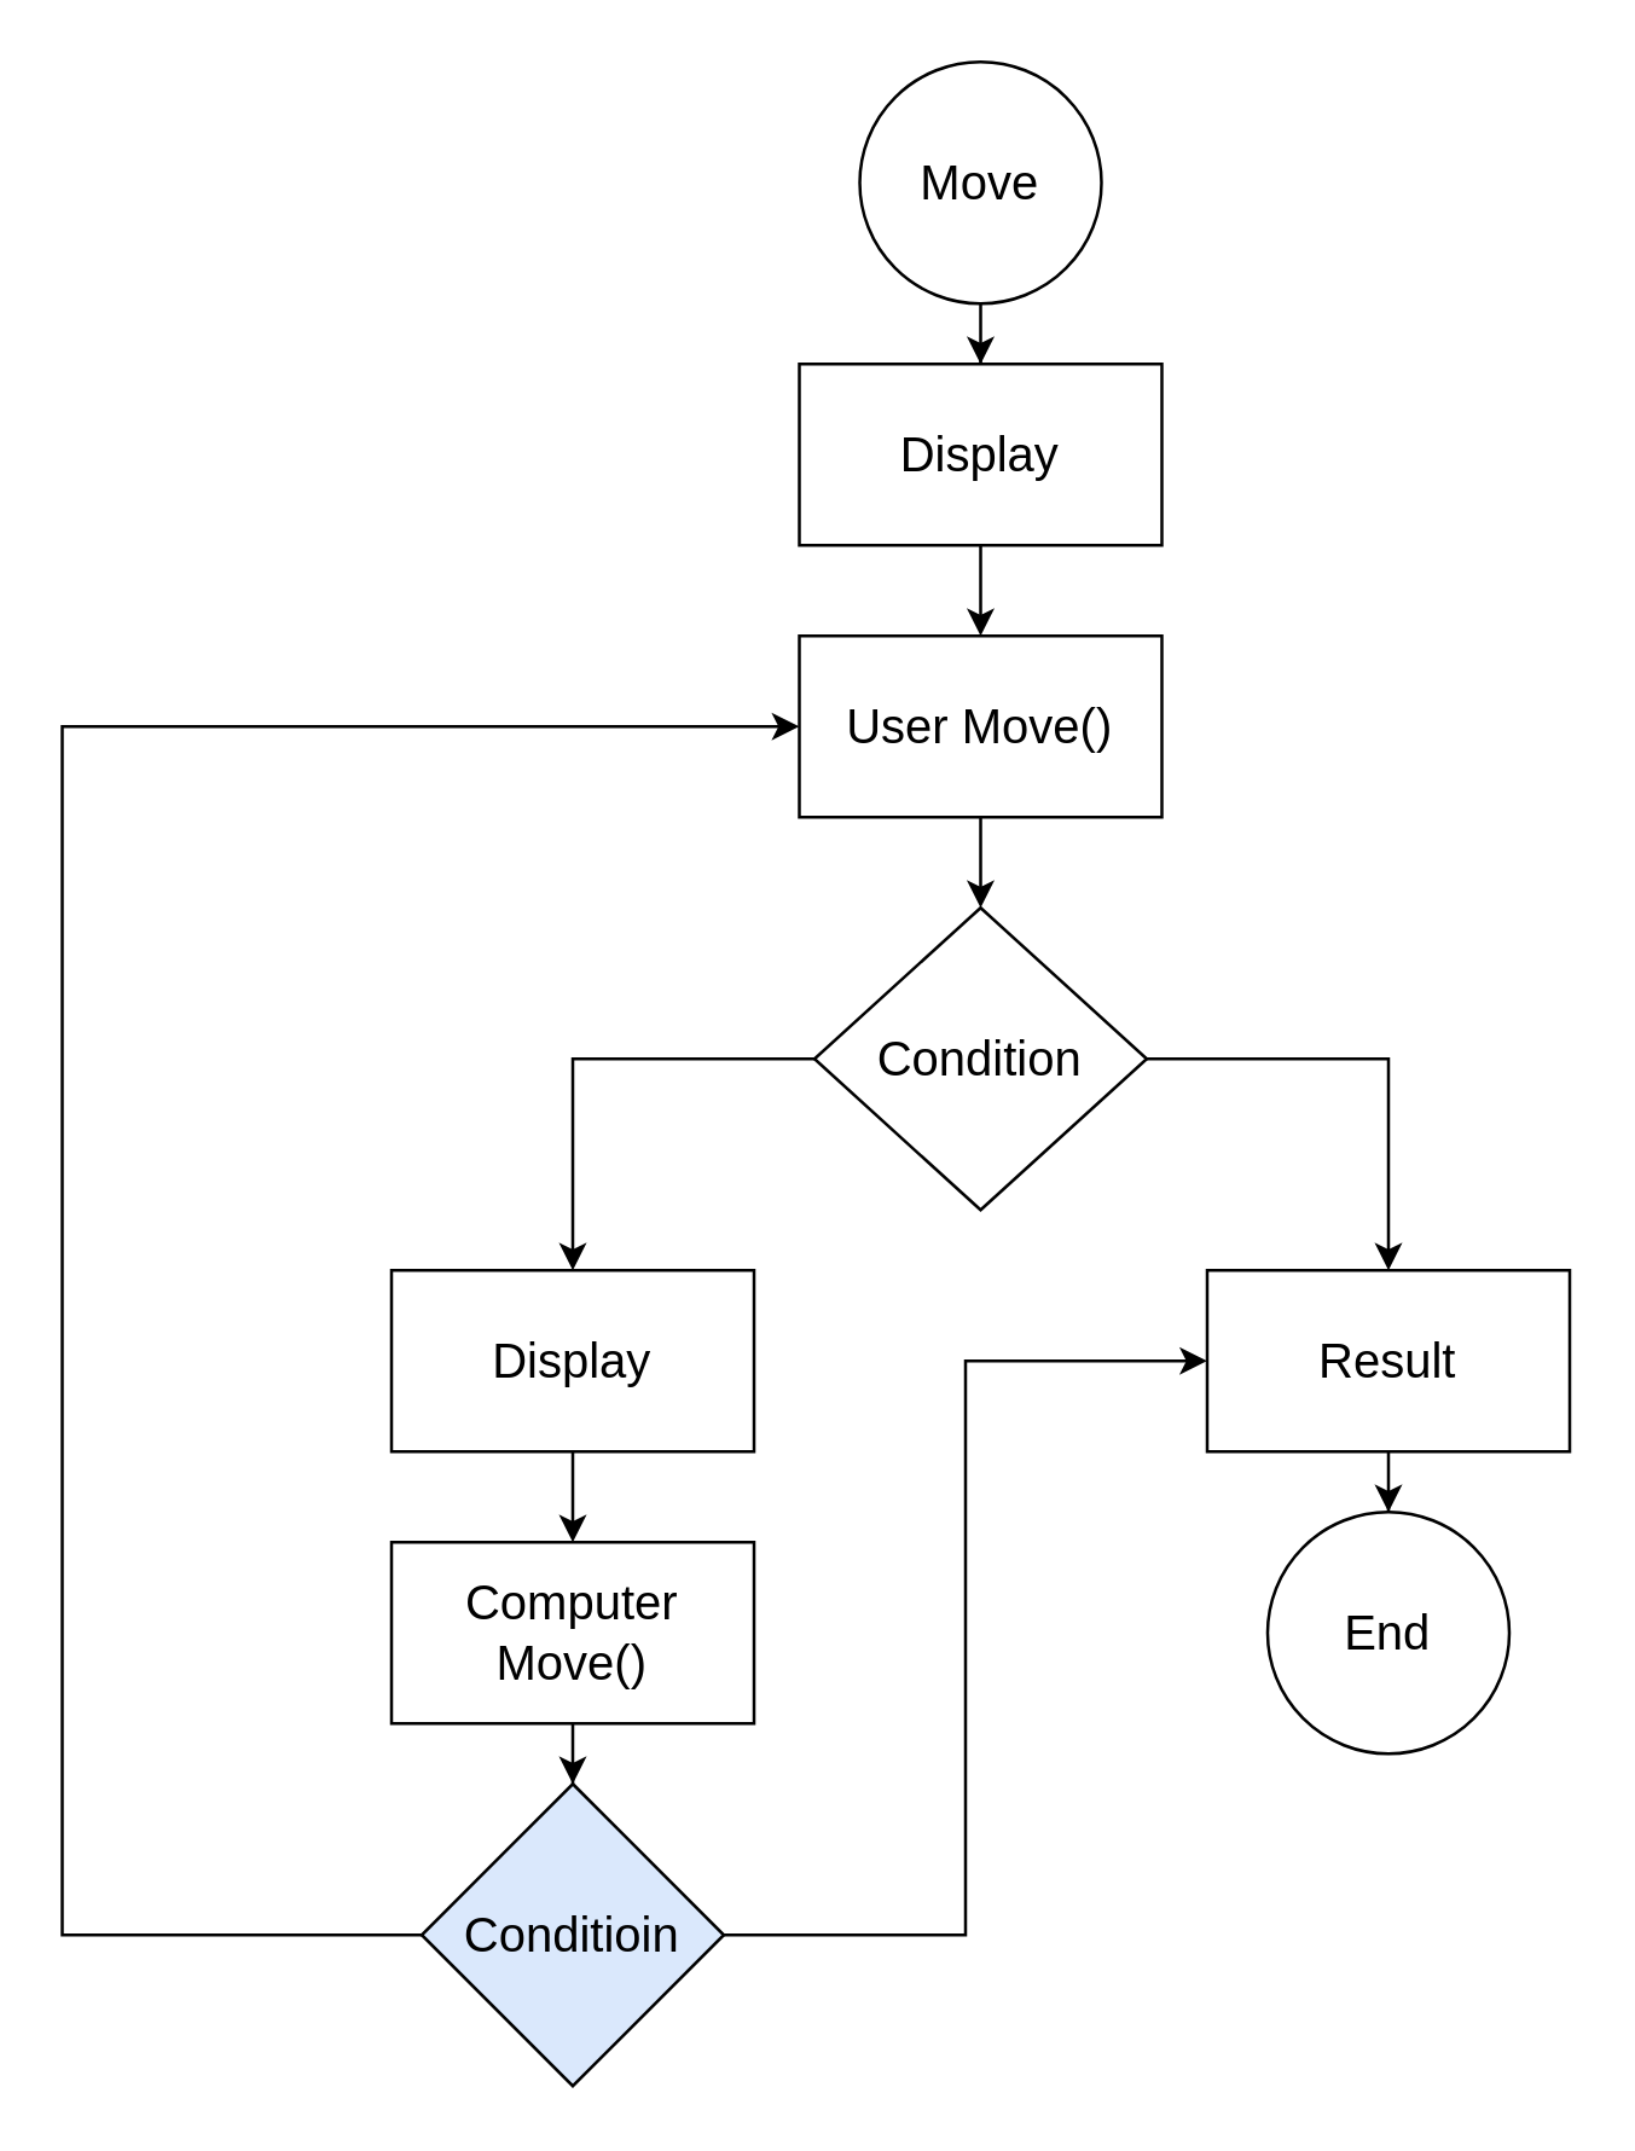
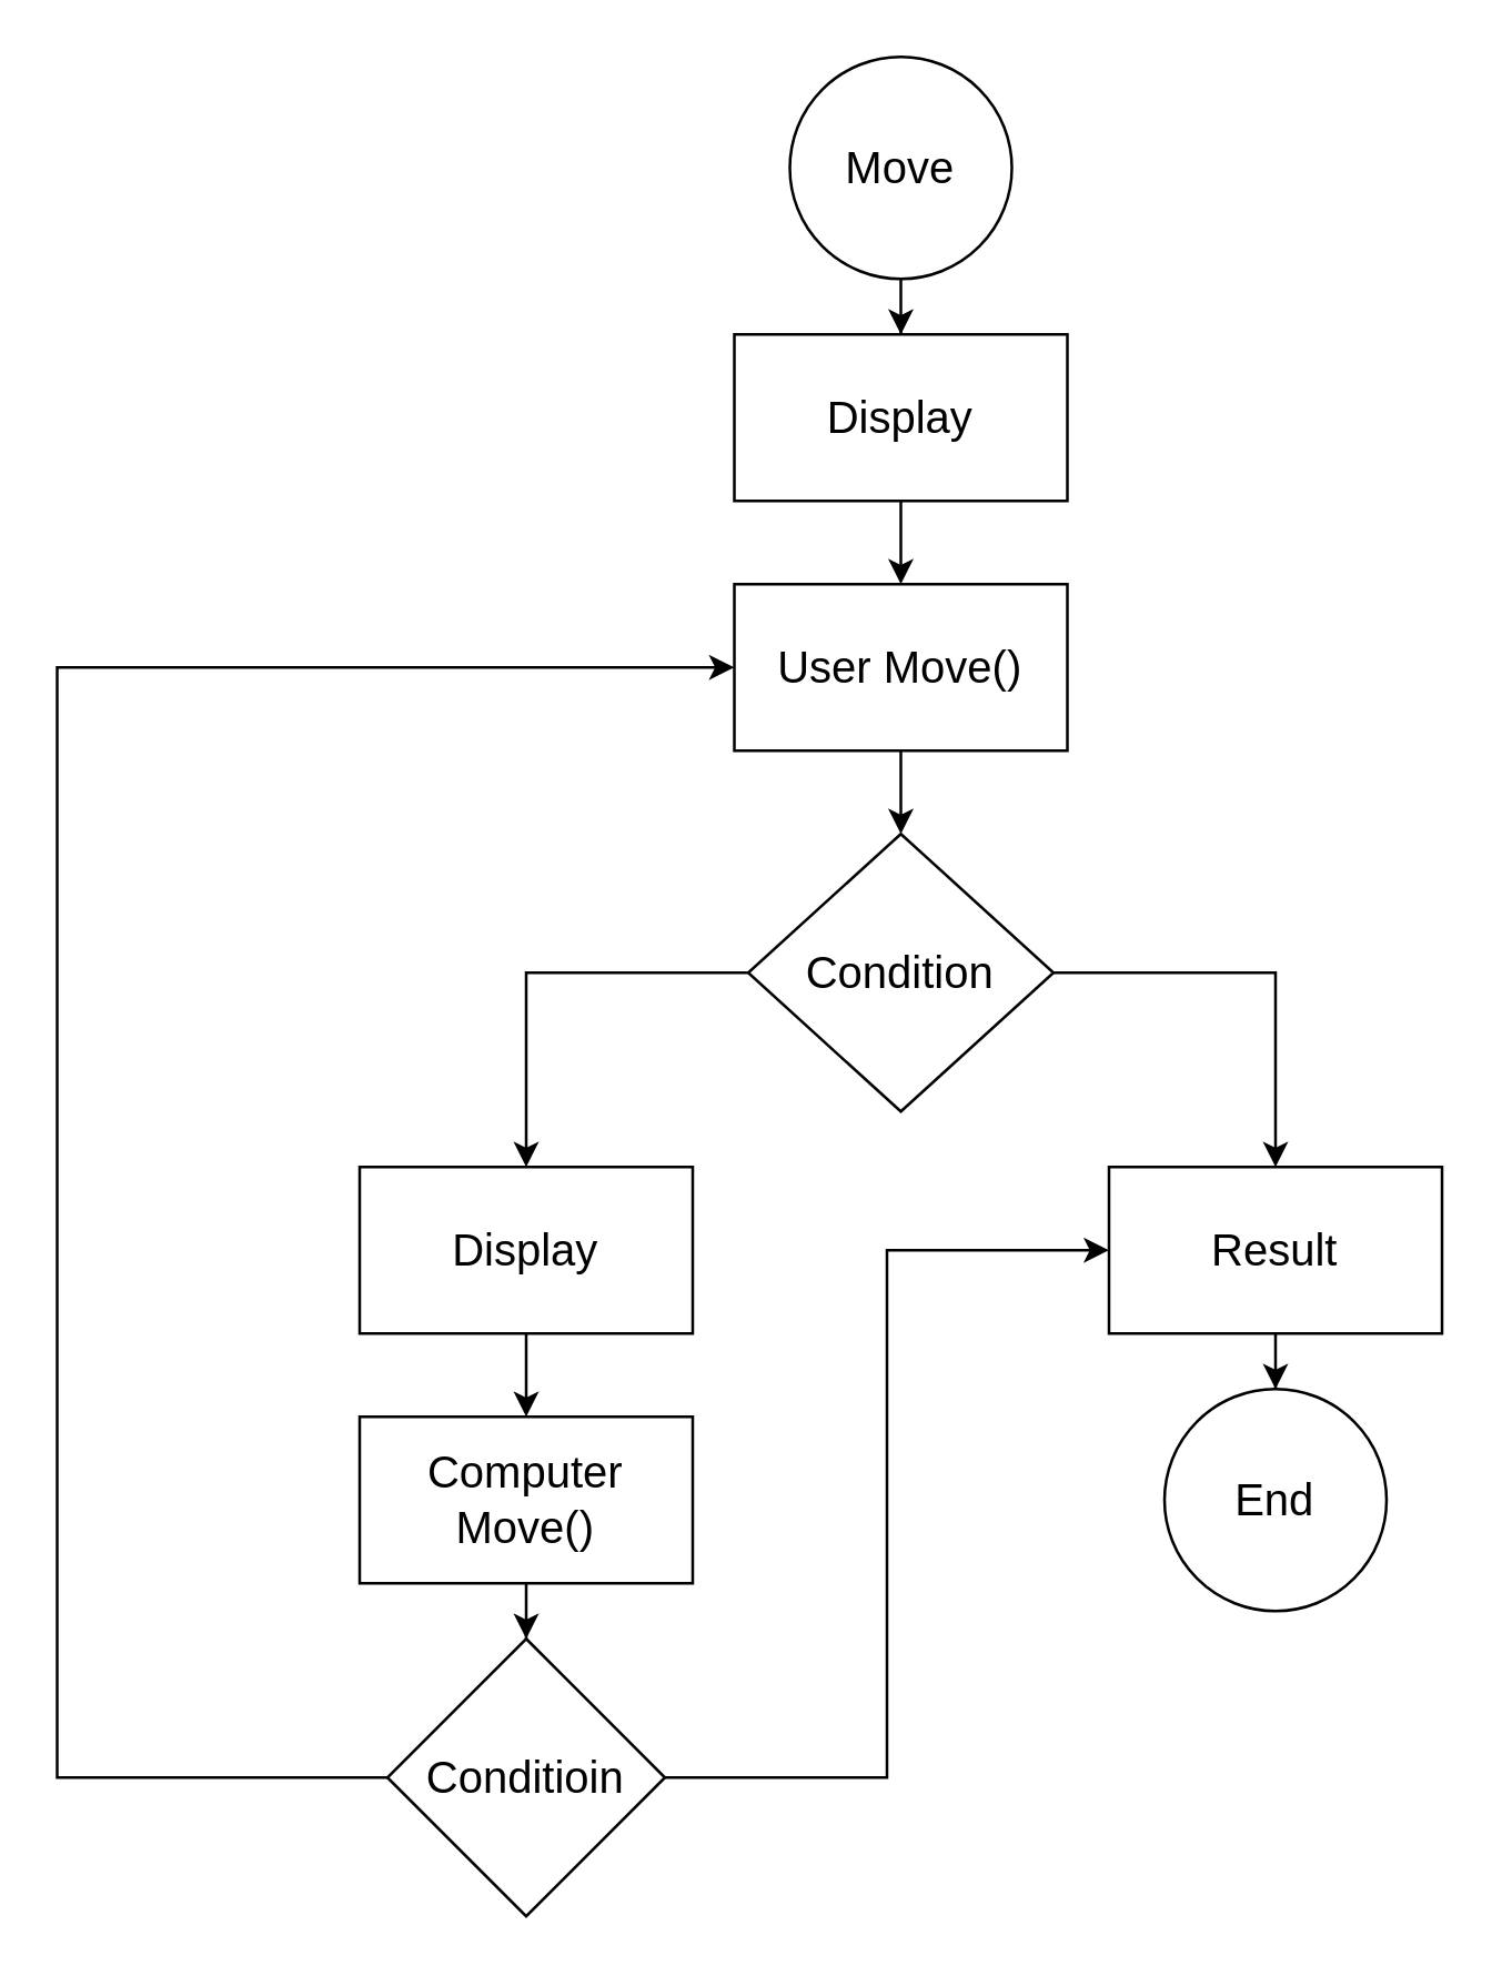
- <mxCell id="19" value="Conditioin" style="rhombus;whiteSpace=wrap;html=1;rounded=0;fontSize=16;fillColor=#dae8fc;" vertex="1" parent="1"><mxGeometry x="139" y="590" width="100" height="100" as="geometry" /></mxCell>
+ <mxCell id="19" value="Conditioin" style="rhombus;whiteSpace=wrap;html=1;rounded=0;fontSize=16;" vertex="1" parent="1"><mxGeometry x="139" y="590" width="100" height="100" as="geometry" /></mxCell>
